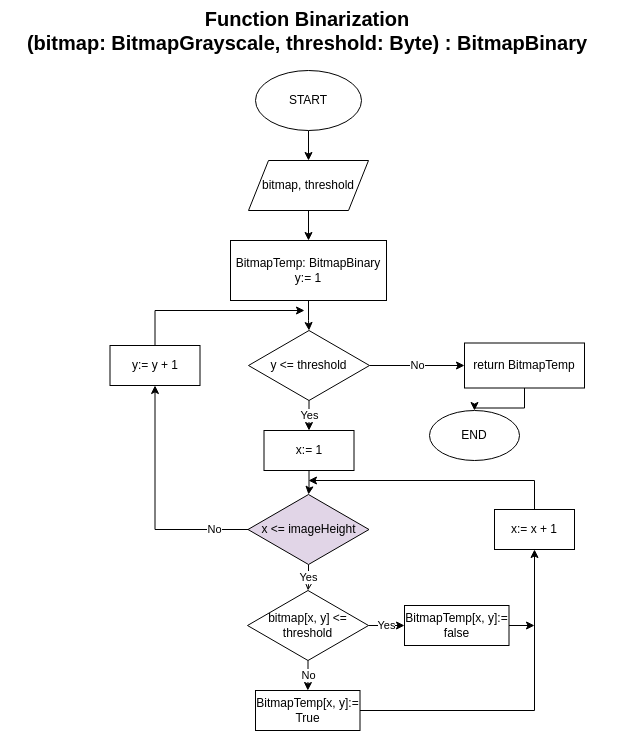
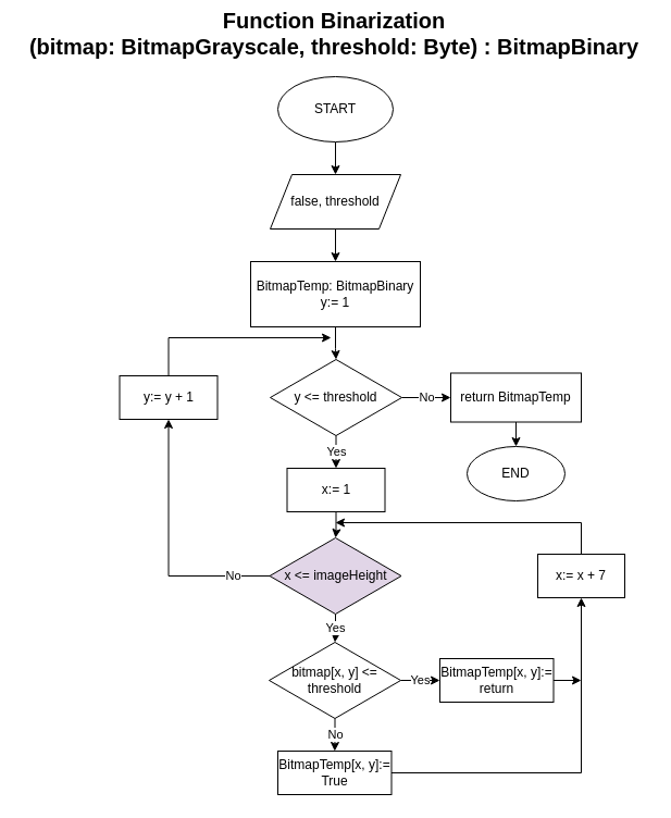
- <mxCell id="8" value="bitmap, threshold" style="shape=parallelogram;perimeter=parallelogramPerimeter;whiteSpace=wrap;html=1;fixedSize=1;" parent="1" vertex="1"><mxGeometry x="248" y="160" width="120" height="50" as="geometry" /></mxCell>
+ <mxCell id="8" value="false, threshold" style="shape=parallelogram;perimeter=parallelogramPerimeter;whiteSpace=wrap;html=1;fixedSize=1;" parent="1" vertex="1"><mxGeometry x="248" y="160" width="120" height="50" as="geometry" /></mxCell>
- <mxCell id="29" value="return BitmapTemp" style="rounded=0;whiteSpace=wrap;html=1;" parent="1" vertex="1"><mxGeometry x="464" y="342.5" width="120" height="45" as="geometry" /></mxCell>
+ <mxCell id="29" value="return BitmapTemp" style="rounded=0;whiteSpace=wrap;html=1;" parent="1" vertex="1"><mxGeometry x="414" y="342.5" width="120" height="45" as="geometry" /></mxCell>
- <mxCell id="27" value="x:= x + 1" style="rounded=0;whiteSpace=wrap;html=1;" parent="1" vertex="1"><mxGeometry x="494" y="509" width="80" height="40" as="geometry" /></mxCell>
+ <mxCell id="27" value="x:= x + 7" style="rounded=0;whiteSpace=wrap;html=1;" parent="1" vertex="1"><mxGeometry x="494" y="509" width="80" height="40" as="geometry" /></mxCell>
- <mxCell id="14" value="Yes" style="edgeStyle=orthogonalEdgeStyle;rounded=0;orthogonalLoop=1;jettySize=auto;html=1;endArrow=open;" parent="1" source="16" target="19" edge="1"><mxGeometry relative="1" as="geometry" /></mxCell>
+ <mxCell id="14" value="Yes" style="edgeStyle=orthogonalEdgeStyle;rounded=0;orthogonalLoop=1;jettySize=auto;html=1;" parent="1" source="16" target="19" edge="1"><mxGeometry relative="1" as="geometry" /></mxCell>
- <mxCell id="21" value="BitmapTemp[x, y]:= false" style="rounded=0;whiteSpace=wrap;html=1;" parent="1" vertex="1"><mxGeometry x="404" y="605" width="104.5" height="40" as="geometry" /></mxCell>
+ <mxCell id="21" value="BitmapTemp[x, y]:= return" style="rounded=0;whiteSpace=wrap;html=1;" parent="1" vertex="1"><mxGeometry x="404" y="605" width="104.5" height="40" as="geometry" /></mxCell>
